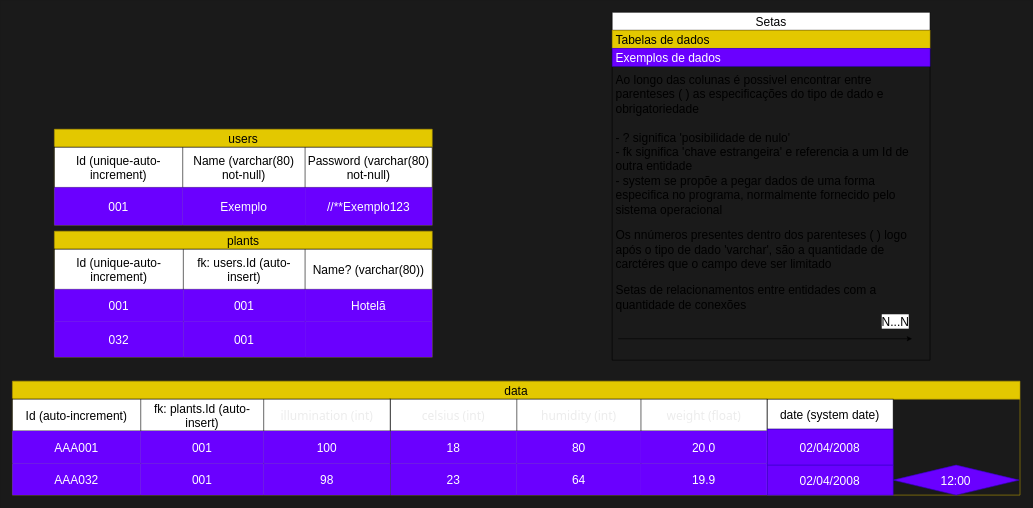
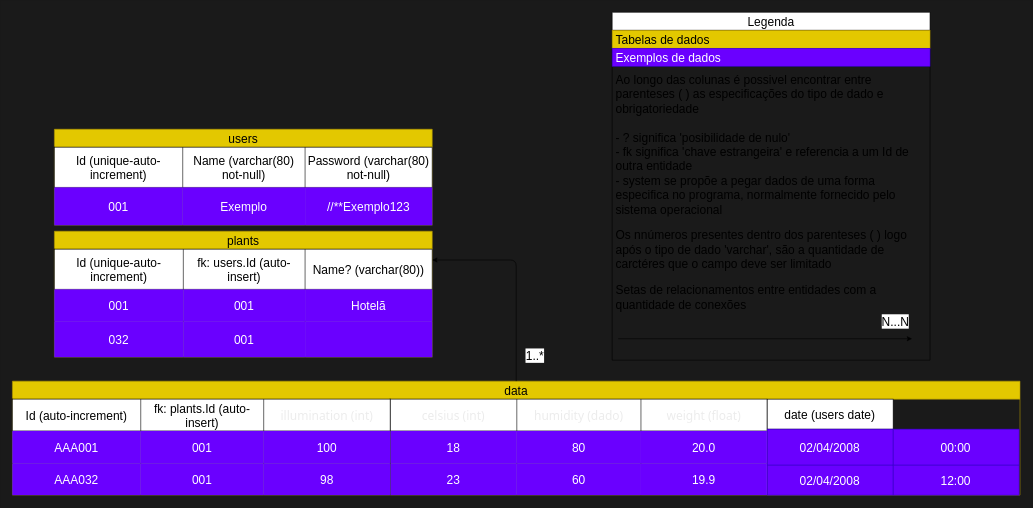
- <mxCell id="61" value="Setas" style="swimlane;fontStyle=0;childLayout=stackLayout;horizontal=1;startSize=30;horizontalStack=0;resizeParent=1;resizeParentMax=0;resizeLast=0;collapsible=1;marginBottom=0;whiteSpace=wrap;html=1;labelBackgroundColor=none;fontSize=20;" vertex="1" parent="1"><mxGeometry x="1020" y="20" width="530" height="580" as="geometry" /></mxCell>
+ <mxCell id="61" value="Legenda" style="swimlane;fontStyle=0;childLayout=stackLayout;horizontal=1;startSize=30;horizontalStack=0;resizeParent=1;resizeParentMax=0;resizeLast=0;collapsible=1;marginBottom=0;whiteSpace=wrap;html=1;labelBackgroundColor=none;fontSize=20;" vertex="1" parent="1"><mxGeometry x="1020" y="20" width="530" height="580" as="geometry" /></mxCell>
+ <mxCell id="59" value="" style="endArrow=classic;html=1;fontSize=20;edgeStyle=orthogonalEdgeStyle;endFill=1;startArrow=none;startFill=0;" edge="1" parent="1" source="26" target="12"><mxGeometry width="50" height="50" relative="1" as="geometry"><mxPoint x="789.941" y="607.94" as="sourcePoint" /><mxPoint x="720" y="437.999" as="targetPoint" /><Array as="points"><mxPoint x="860" y="433" /></Array></mxGeometry></mxCell>
+ <mxCell id="60" value="1..*" style="edgeLabel;html=1;align=center;verticalAlign=middle;resizable=0;points=[];fontSize=20;" vertex="1" connectable="0" parent="59"><mxGeometry x="-0.435" y="-2" relative="1" as="geometry"><mxPoint x="28" y="53" as="offset" /></mxGeometry></mxCell>
- <mxCell id="41" value="date (system date)" style="rounded=0;whiteSpace=wrap;html=1;fontSize=20;" vertex="1" parent="27"><mxGeometry x="1258.494" width="210.0" height="50" as="geometry" /></mxCell>
+ <mxCell id="41" value="date (users date)" style="rounded=0;whiteSpace=wrap;html=1;fontSize=20;" vertex="1" parent="27"><mxGeometry x="1258.494" width="210.0" height="50" as="geometry" /></mxCell>
- <mxCell id="31" value="&lt;span style=&quot;color: rgb(236, 236, 236); font-family: Söhne, ui-sans-serif, system-ui, -apple-system, &amp;quot;Segoe UI&amp;quot;, Roboto, Ubuntu, Cantarell, &amp;quot;Noto Sans&amp;quot;, sans-serif, &amp;quot;Helvetica Neue&amp;quot;, Arial, &amp;quot;Apple Color Emoji&amp;quot;, &amp;quot;Segoe UI Emoji&amp;quot;, &amp;quot;Segoe UI Symbol&amp;quot;, &amp;quot;Noto Color Emoji&amp;quot;; font-size: 20px; text-align: start;&quot;&gt;humidity (int)&lt;/span&gt;" style="shape=partialRectangle;html=1;whiteSpace=wrap;connectable=0;fillColor=none;top=0;left=0;bottom=0;right=0;overflow=hidden;fontSize=20;" vertex="1" parent="29"><mxGeometry x="211" width="207" height="53" as="geometry"><mxRectangle width="207" height="53" as="alternateBounds" /></mxGeometry></mxCell>
+ <mxCell id="31" value="&lt;span style=&quot;color: rgb(236, 236, 236); font-family: Söhne, ui-sans-serif, system-ui, -apple-system, &amp;quot;Segoe UI&amp;quot;, Roboto, Ubuntu, Cantarell, &amp;quot;Noto Sans&amp;quot;, sans-serif, &amp;quot;Helvetica Neue&amp;quot;, Arial, &amp;quot;Apple Color Emoji&amp;quot;, &amp;quot;Segoe UI Emoji&amp;quot;, &amp;quot;Segoe UI Symbol&amp;quot;, &amp;quot;Noto Color Emoji&amp;quot;; font-size: 20px; text-align: start;&quot;&gt;humidity (dado)&lt;/span&gt;" style="shape=partialRectangle;html=1;whiteSpace=wrap;connectable=0;fillColor=none;top=0;left=0;bottom=0;right=0;overflow=hidden;fontSize=20;" vertex="1" parent="29"><mxGeometry x="211" width="207" height="53" as="geometry"><mxRectangle width="207" height="53" as="alternateBounds" /></mxGeometry></mxCell>
+ <mxCell id="44" value="00:00" style="rounded=0;whiteSpace=wrap;html=1;fontSize=20;fillColor=#6a00ff;fontColor=#ffffff;strokeColor=#3700CC;" vertex="1" parent="27"><mxGeometry x="1468.494" y="50" width="210.0" height="60" as="geometry" /></mxCell>
- <mxCell id="39" value="64" style="shape=partialRectangle;html=1;whiteSpace=wrap;connectable=0;fillColor=#6a00ff;top=0;left=0;bottom=0;right=0;overflow=hidden;fontSize=20;fontColor=#ffffff;strokeColor=#3700CC;" vertex="1" parent="37"><mxGeometry x="211" width="207" height="53" as="geometry"><mxRectangle width="207" height="53" as="alternateBounds" /></mxGeometry></mxCell>
+ <mxCell id="39" value="60" style="shape=partialRectangle;html=1;whiteSpace=wrap;connectable=0;fillColor=#6a00ff;top=0;left=0;bottom=0;right=0;overflow=hidden;fontSize=20;fontColor=#ffffff;strokeColor=#3700CC;" vertex="1" parent="37"><mxGeometry x="211" width="207" height="53" as="geometry"><mxRectangle width="207" height="53" as="alternateBounds" /></mxGeometry></mxCell>
- <mxCell id="45" value="12:00" style="rhombus;whiteSpace=wrap;html=1;fontSize=20;fillColor=#6a00ff;fontColor=#ffffff;strokeColor=#3700CC;" vertex="1" parent="27"><mxGeometry x="1468.494" y="110" width="210.0" height="50" as="geometry" /></mxCell>
+ <mxCell id="45" value="12:00" style="rounded=0;whiteSpace=wrap;html=1;fontSize=20;fillColor=#6a00ff;fontColor=#ffffff;strokeColor=#3700CC;" vertex="1" parent="27"><mxGeometry x="1468.494" y="110" width="210.0" height="50" as="geometry" /></mxCell>
